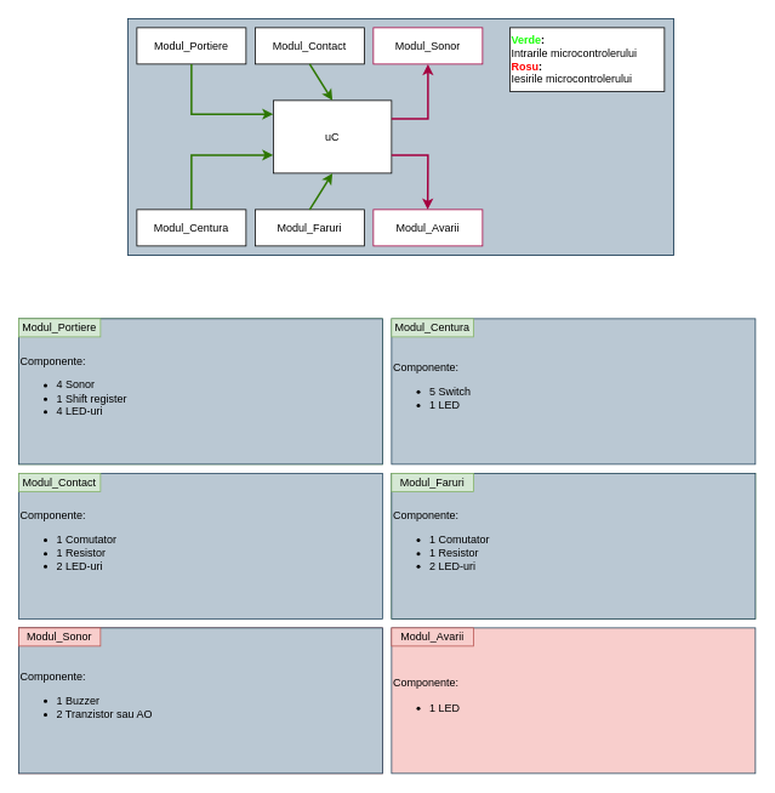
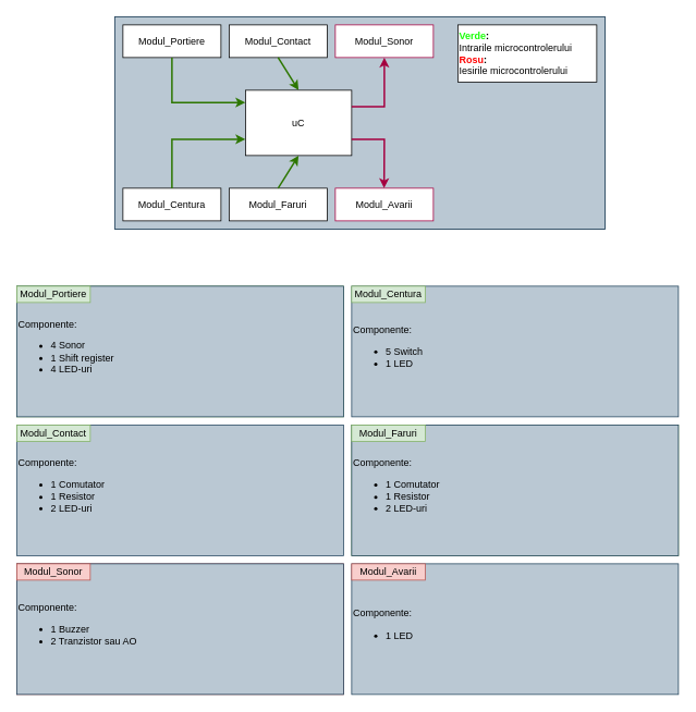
- <mxCell id="34" value="Componente:&lt;div&gt;&lt;ul&gt;&lt;li&gt;&lt;span style=&quot;background-color: initial;&quot;&gt;1 LED&lt;/span&gt;&lt;br&gt;&lt;/li&gt;&lt;/ul&gt;&lt;/div&gt;" style="rounded=0;whiteSpace=wrap;html=1;align=left;fillColor=#f8cecc;strokeColor=#23445d;" vertex="1" parent="33"><mxGeometry width="400" height="160" as="geometry" /></mxCell>
+ <mxCell id="34" value="Componente:&lt;div&gt;&lt;ul&gt;&lt;li&gt;&lt;span style=&quot;background-color: initial;&quot;&gt;1 LED&lt;/span&gt;&lt;br&gt;&lt;/li&gt;&lt;/ul&gt;&lt;/div&gt;" style="rounded=0;whiteSpace=wrap;html=1;align=left;fillColor=#bac8d3;strokeColor=#23445d;" vertex="1" parent="33"><mxGeometry width="400" height="160" as="geometry" /></mxCell>
